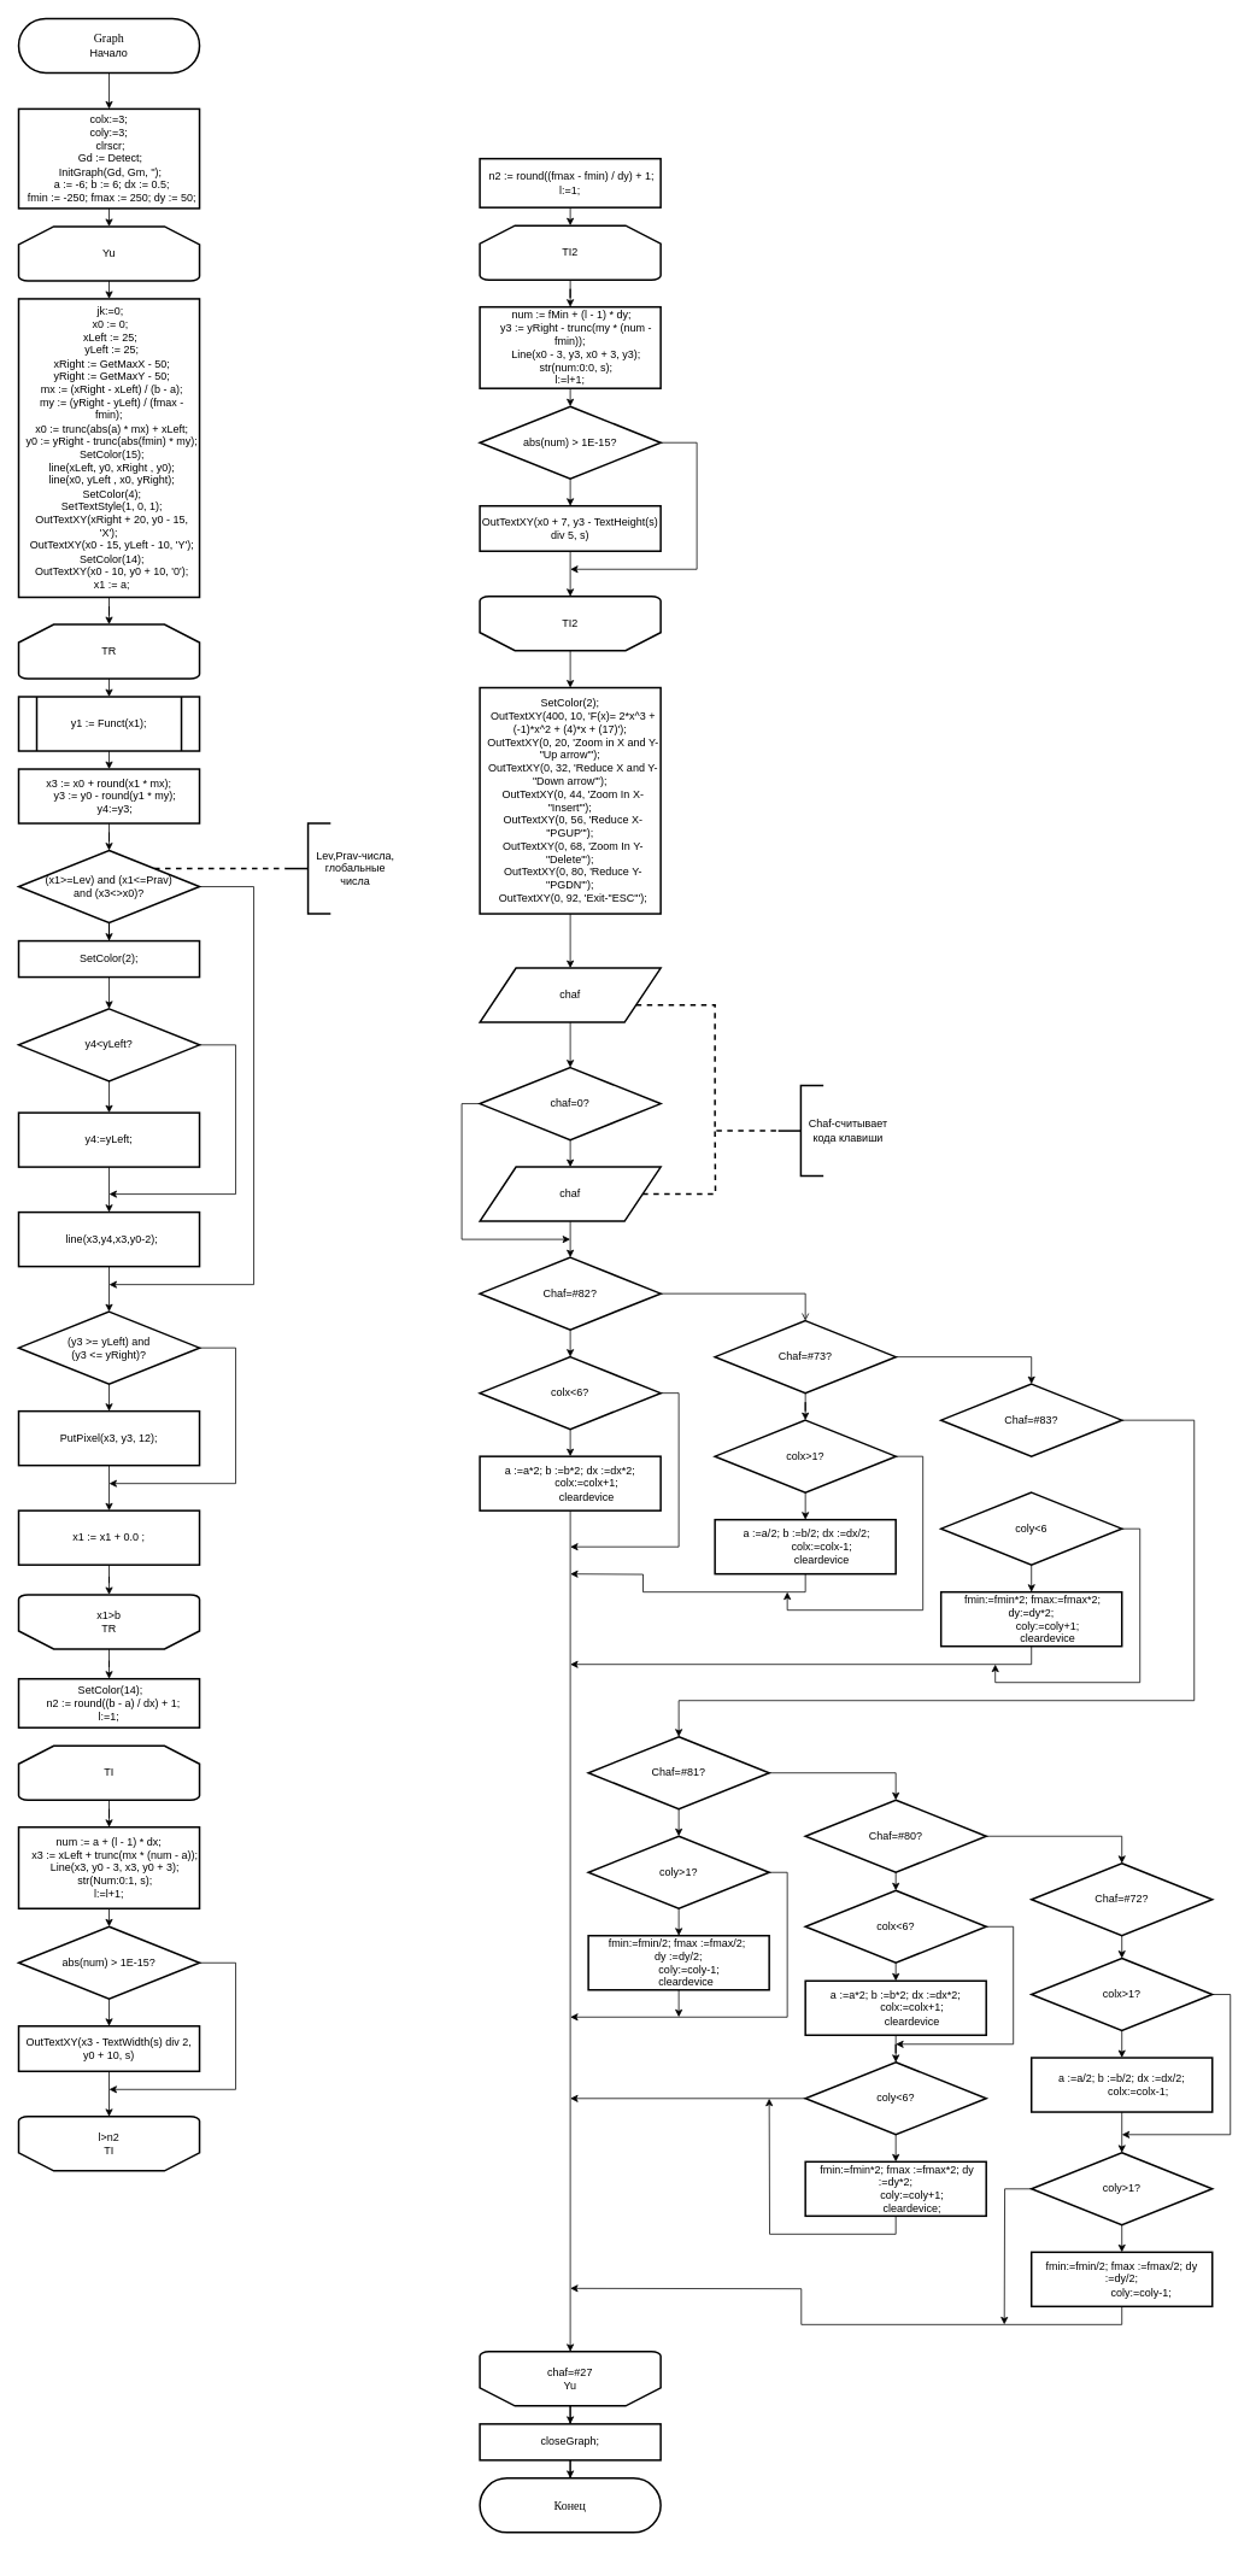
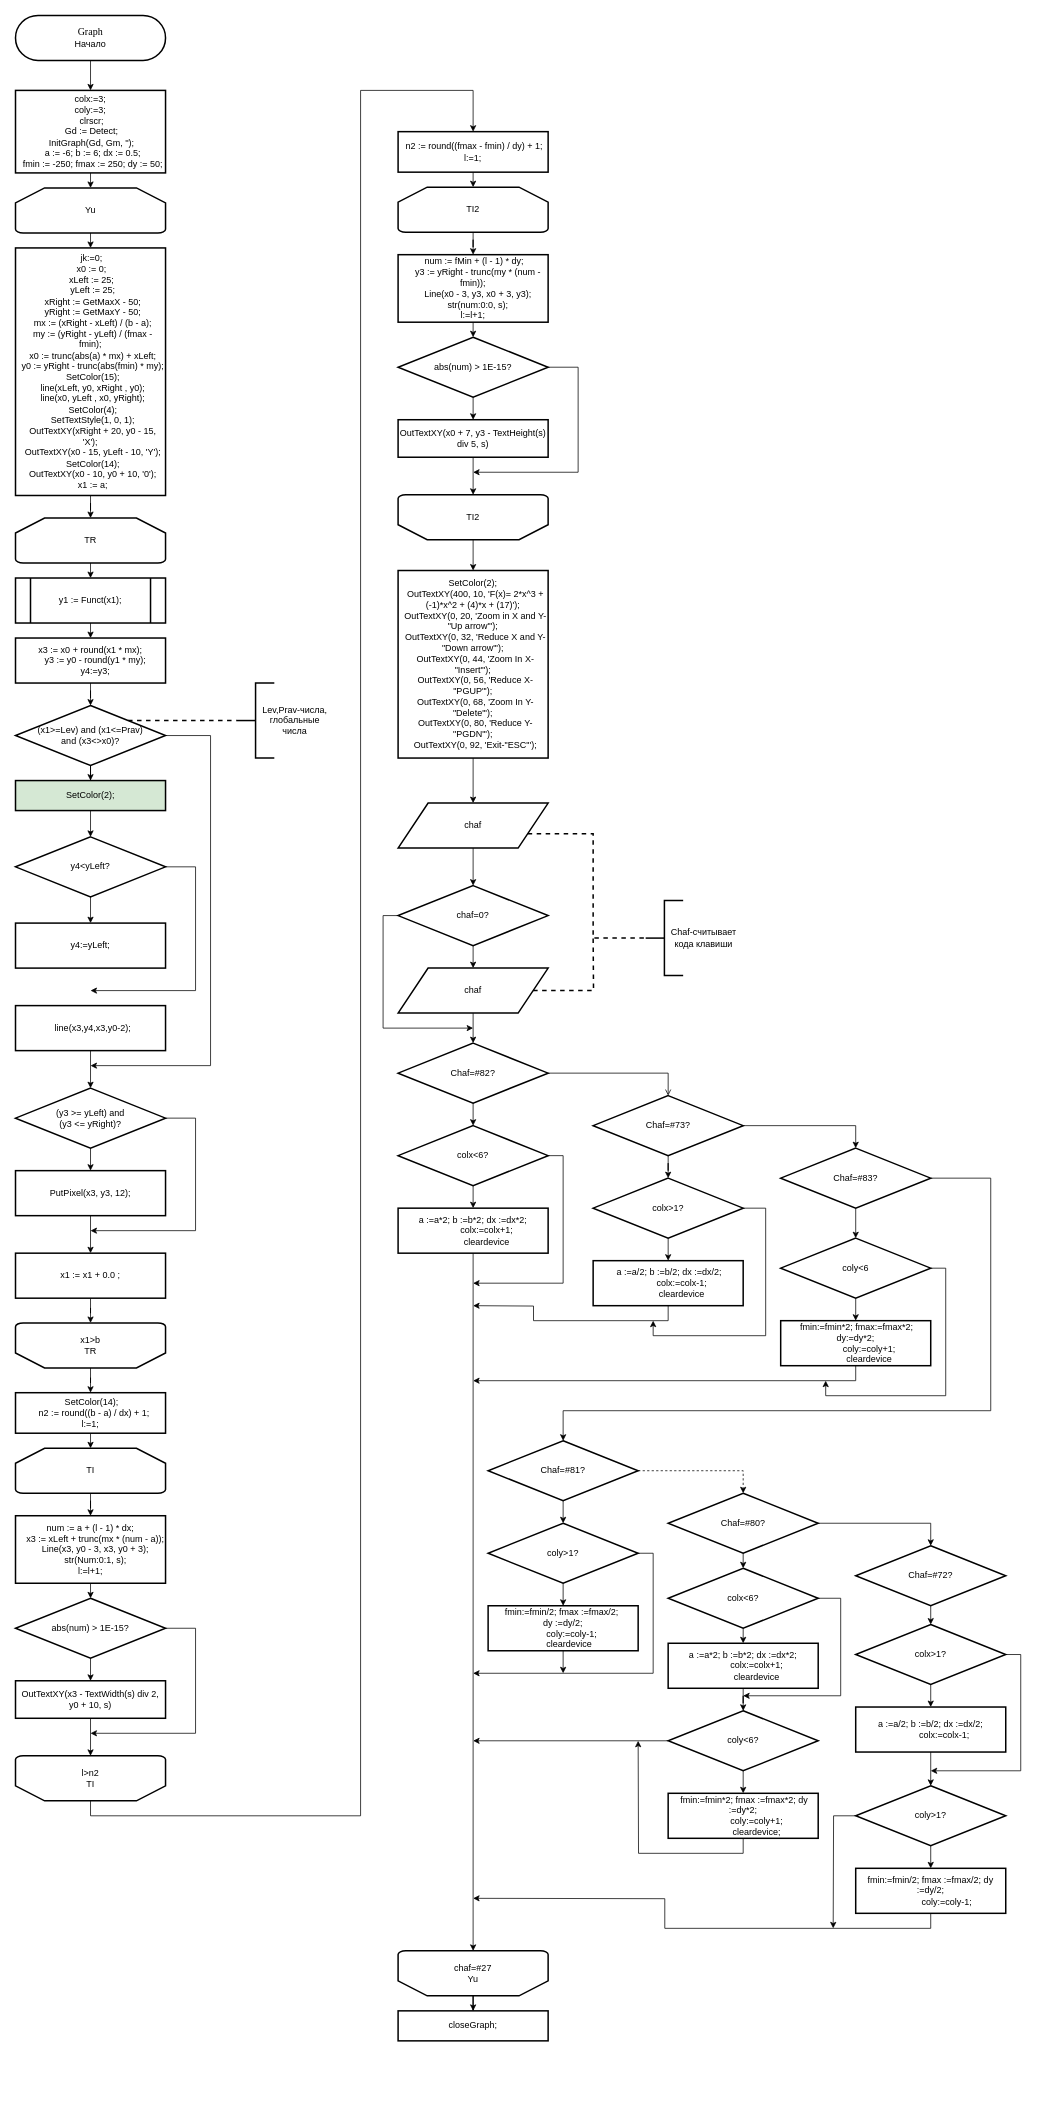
- <mxCell id="30" value="SetColor(2);" style="rounded=0;whiteSpace=wrap;html=1;strokeWidth=2;" vertex="1" parent="1"><mxGeometry x="20" y="1040" width="200" height="40" as="geometry" /></mxCell>
+ <mxCell id="30" value="SetColor(2);" style="rounded=0;whiteSpace=wrap;html=1;strokeWidth=2;fillColor=#d5e8d4;" vertex="1" parent="1"><mxGeometry x="20" y="1040" width="200" height="40" as="geometry" /></mxCell>
- <mxCell id="31" style="edgeStyle=orthogonalEdgeStyle;rounded=0;orthogonalLoop=1;jettySize=auto;html=1;exitX=0.5;exitY=1;exitDx=0;exitDy=0;entryX=0.5;entryY=0;entryDx=0;entryDy=0;" edge="1" parent="1" source="32" target="34"><mxGeometry relative="1" as="geometry" /></mxCell>
+ <mxCell id="48" style="edgeStyle=orthogonalEdgeStyle;rounded=0;orthogonalLoop=1;jettySize=auto;html=1;exitX=0.5;exitY=0;exitDx=0;exitDy=0;exitPerimeter=0;endArrow=classic;endFill=1;strokeWidth=1;entryX=0.5;entryY=0;entryDx=0;entryDy=0;" edge="1" parent="1" source="49" target="60"><mxGeometry relative="1" as="geometry"><mxPoint x="490" y="1070" as="targetPoint" /><Array as="points"><mxPoint x="120" y="2420" /><mxPoint x="480" y="2420" /><mxPoint x="480" y="120" /><mxPoint x="630" y="120" /></Array></mxGeometry></mxCell>
+ <mxCell id="82" style="edgeStyle=orthogonalEdgeStyle;rounded=0;orthogonalLoop=1;jettySize=auto;html=1;exitX=0.5;exitY=1;exitDx=0;exitDy=0;entryX=0.5;entryY=0;entryDx=0;entryDy=0;endArrow=classic;endFill=1;strokeWidth=1;" edge="1" parent="1" source="84" target="105"><mxGeometry relative="1" as="geometry" /></mxCell>
+ <mxCell id="44" style="edgeStyle=orthogonalEdgeStyle;rounded=0;orthogonalLoop=1;jettySize=auto;html=1;exitX=0.5;exitY=1;exitDx=0;exitDy=0;entryX=0.5;entryY=0;entryDx=0;entryDy=0;entryPerimeter=0;" edge="1" parent="1" source="45" target="47"><mxGeometry relative="1" as="geometry" /></mxCell>
- <mxCell id="86" style="edgeStyle=orthogonalEdgeStyle;rounded=0;orthogonalLoop=1;jettySize=auto;html=1;exitX=1;exitY=0.5;exitDx=0;exitDy=0;entryX=0.5;entryY=0;entryDx=0;entryDy=0;endArrow=classic;endFill=1;strokeWidth=1;" edge="1" parent="1" source="87" target="90"><mxGeometry relative="1" as="geometry" /></mxCell>
+ <mxCell id="86" style="edgeStyle=orthogonalEdgeStyle;rounded=0;orthogonalLoop=1;jettySize=auto;html=1;exitX=1;exitY=0.5;exitDx=0;exitDy=0;entryX=0.5;entryY=0;entryDx=0;entryDy=0;endArrow=classic;endFill=1;strokeWidth=1;dashed=1;" edge="1" parent="1" source="87" target="90"><mxGeometry relative="1" as="geometry" /></mxCell>
- <mxCell id="135" style="edgeStyle=orthogonalEdgeStyle;rounded=0;orthogonalLoop=1;jettySize=auto;html=1;exitX=0.5;exitY=1;exitDx=0;exitDy=0;" edge="1" source="136" target="137" parent="1"><mxGeometry relative="1" as="geometry" /></mxCell>
- <mxCell id="137" value="&lt;font face=&quot;times new roman, serif&quot;&gt;&lt;span style=&quot;font-size: 13.333px&quot;&gt;Конец&lt;/span&gt;&lt;/font&gt;" style="rounded=1;whiteSpace=wrap;html=1;arcSize=50;strokeWidth=2;" vertex="1" parent="1"><mxGeometry x="530" y="2740" width="200" height="60" as="geometry" /></mxCell>
